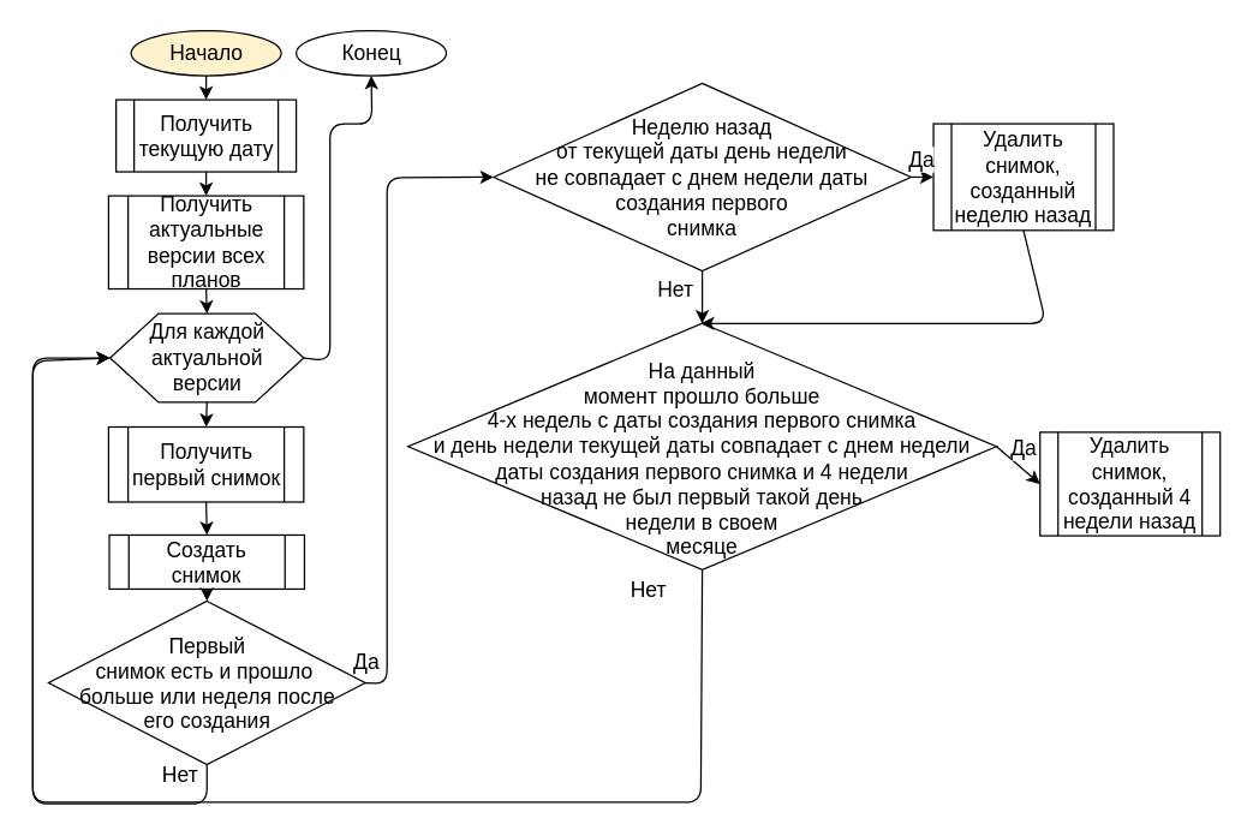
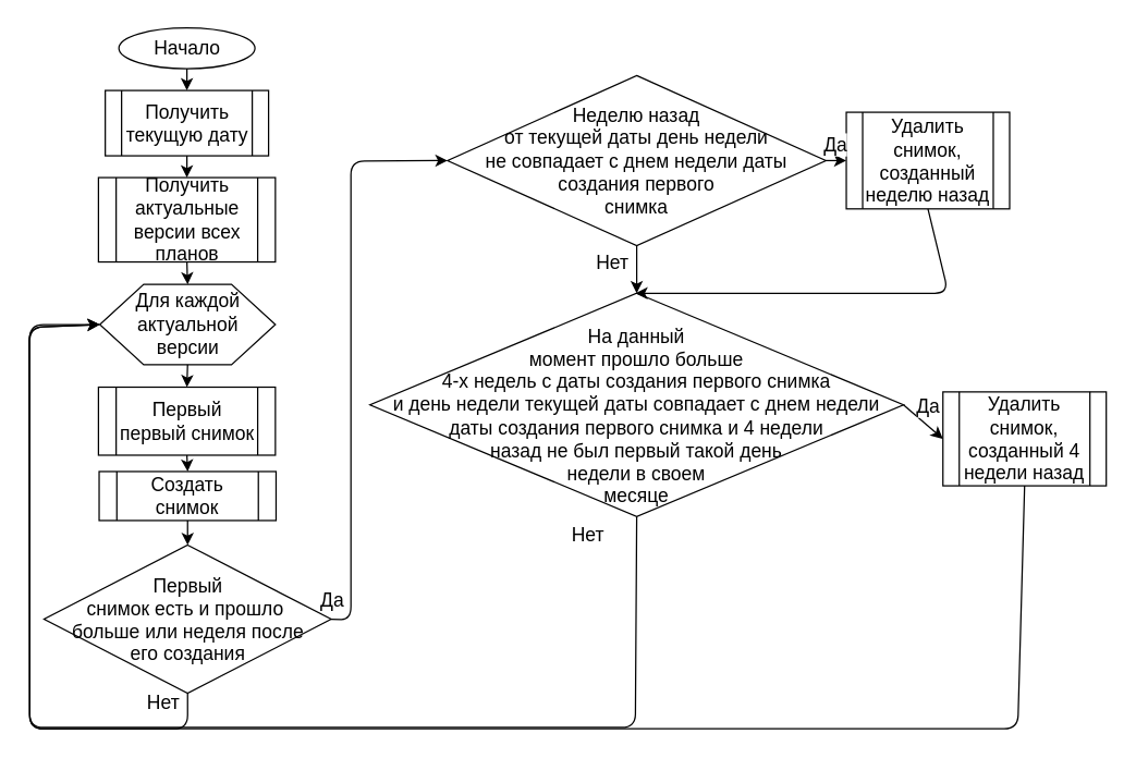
- <mxCell id="2" value="&lt;font style=&quot;font-size: 14px&quot;&gt;Начало&lt;/font&gt;" style="ellipse;whiteSpace=wrap;html=1;fillColor=#fff2cc;" parent="1" vertex="1"><mxGeometry x="86.5" y="20" width="100" height="30" as="geometry" /></mxCell>
+ <mxCell id="2" value="&lt;font style=&quot;font-size: 14px&quot;&gt;Начало&lt;/font&gt;" style="ellipse;whiteSpace=wrap;html=1;" parent="1" vertex="1"><mxGeometry x="86.5" y="20" width="100" height="30" as="geometry" /></mxCell>
- <mxCell id="34" value="&lt;font style=&quot;font-size: 14px&quot;&gt;Конец&lt;/font&gt;&lt;br&gt;" style="ellipse;whiteSpace=wrap;html=1;" parent="1" vertex="1"><mxGeometry x="196.5" y="20" width="100" height="30" as="geometry" /></mxCell>
- <mxCell id="33" value="" style="endArrow=classic;html=1;exitX=1;exitY=0.5;exitDx=0;exitDy=0;entryX=0.5;entryY=1;entryDx=0;entryDy=0;" parent="1" source="4" target="34" edge="1"><mxGeometry width="50" height="50" relative="1" as="geometry"><mxPoint x="211" y="340" as="sourcePoint" /><mxPoint x="221" y="70" as="targetPoint" /><Array as="points"><mxPoint x="219" y="240" /><mxPoint x="219" y="82" /><mxPoint x="247" y="82" /></Array></mxGeometry></mxCell>
- <mxCell id="5" value="&lt;font style=&quot;font-size: 14px&quot;&gt;Получить первый снимок&lt;/font&gt;" style="shape=process;whiteSpace=wrap;html=1;backgroundOutline=1;" parent="1" vertex="1"><mxGeometry x="71.5" y="284" width="130" height="50" as="geometry" /></mxCell>
+ <mxCell id="5" value="&lt;font style=&quot;font-size: 14px&quot;&gt;Первый первый снимок&lt;/font&gt;" style="shape=process;whiteSpace=wrap;html=1;backgroundOutline=1;" parent="1" vertex="1"><mxGeometry x="71.5" y="284" width="130" height="50" as="geometry" /></mxCell>
- <mxCell id="6" value="&lt;font style=&quot;font-size: 14px&quot;&gt;Создать снимок&lt;/font&gt;" style="shape=process;whiteSpace=wrap;html=1;backgroundOutline=1;" parent="1" vertex="1"><mxGeometry x="72" y="356" width="130" height="36" as="geometry" /></mxCell>
+ <mxCell id="6" value="&lt;font style=&quot;font-size: 14px&quot;&gt;Создать снимок&lt;/font&gt;" style="shape=process;whiteSpace=wrap;html=1;backgroundOutline=1;" parent="1" vertex="1"><mxGeometry x="72" y="346" width="130" height="36" as="geometry" /></mxCell>
+ <mxCell id="31" value="" style="endArrow=classic;html=1;exitX=0.5;exitY=1;exitDx=0;exitDy=0;entryX=0;entryY=0.5;entryDx=0;entryDy=0;" parent="1" source="24" edge="1" target="4"><mxGeometry width="50" height="50" relative="1" as="geometry"><mxPoint x="803" y="280" as="sourcePoint" /><mxPoint x="57" y="262" as="targetPoint" /><Array as="points"><mxPoint x="747" y="535" /><mxPoint x="21" y="535" /><mxPoint x="20.5" y="240" /></Array></mxGeometry></mxCell>
